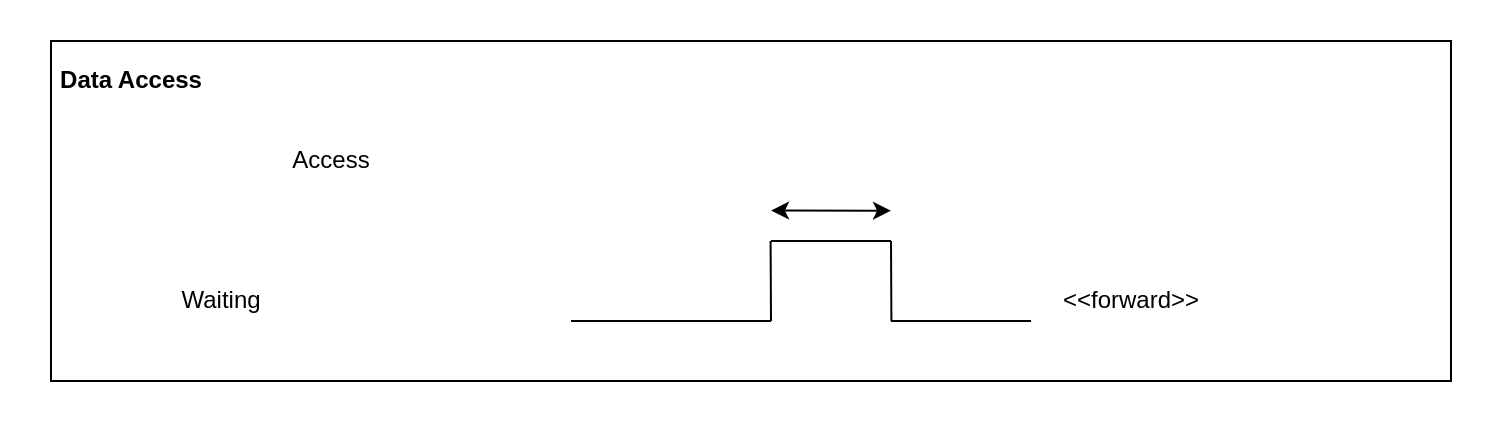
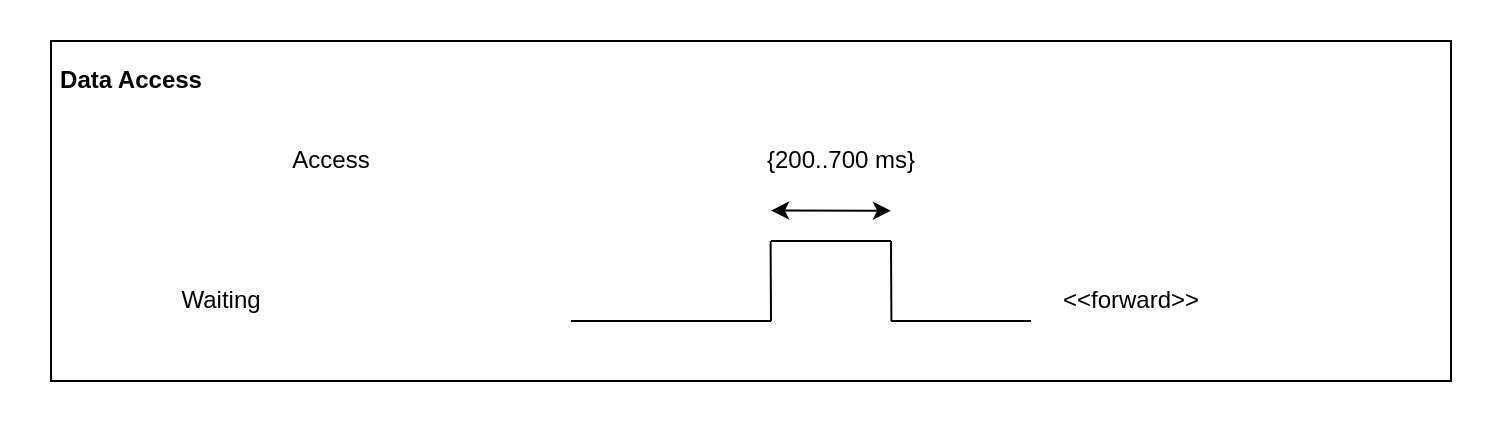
+ <mxCell id="11" value="{200..700 ms}" style="text;html=1;align=center;verticalAlign=middle;resizable=0;points=[];autosize=1;" vertex="1" parent="1"><mxGeometry x="375" y="70" width="90" height="20" as="geometry" /></mxCell>
